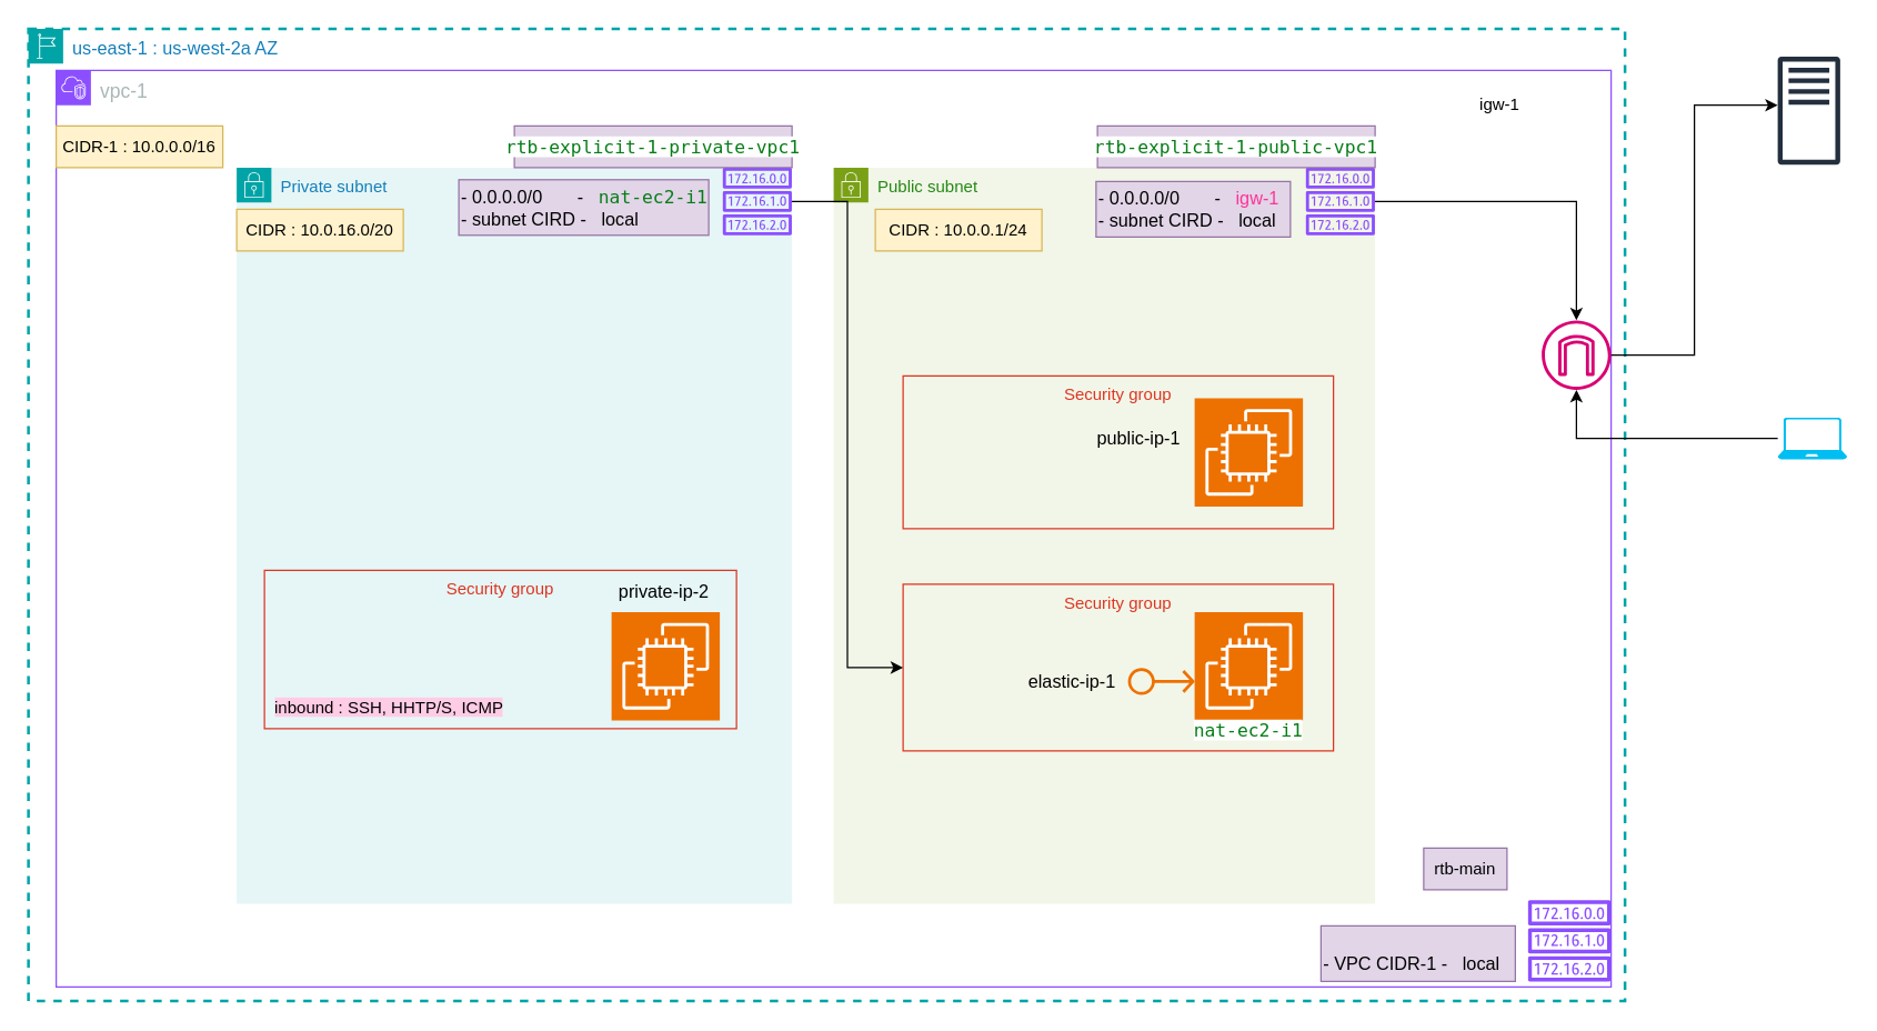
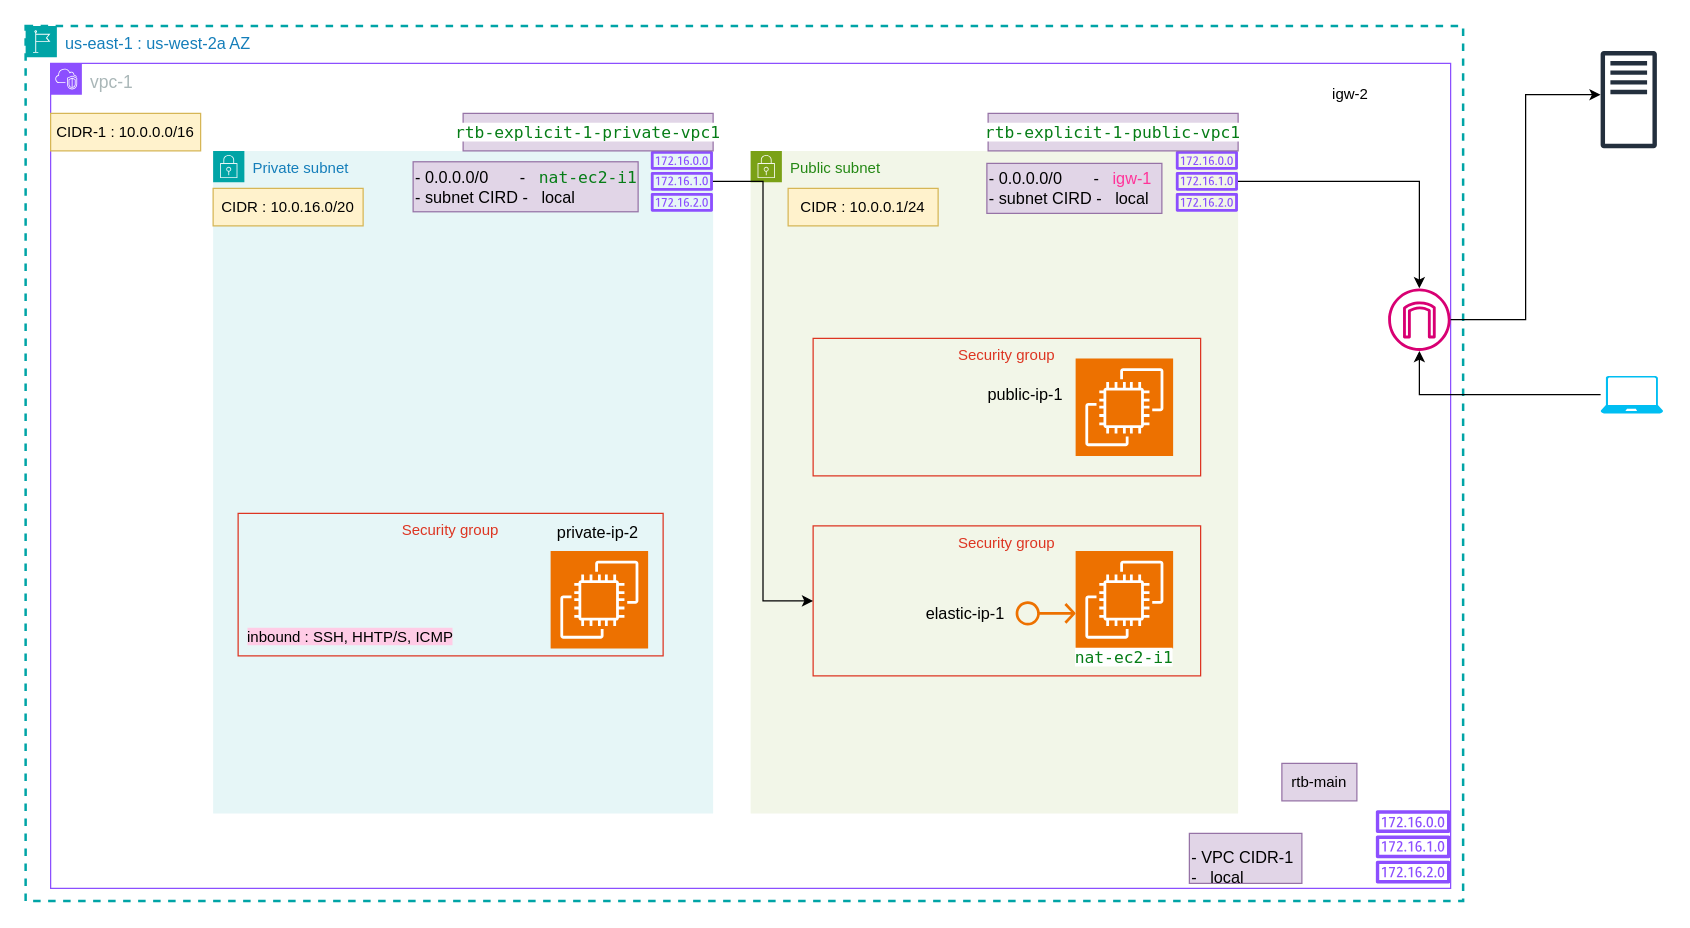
- <mxCell id="28" value="igw-1" style="text;html=1;align=center;verticalAlign=middle;whiteSpace=wrap;rounded=0;" vertex="1" parent="3"><mxGeometry x="1030" y="40" width="60" height="30" as="geometry" /></mxCell>
+ <mxCell id="28" value="igw-2" style="text;html=1;align=center;verticalAlign=middle;whiteSpace=wrap;rounded=0;" vertex="1" parent="3"><mxGeometry x="1030" y="40" width="60" height="30" as="geometry" /></mxCell>
- <mxCell id="33" value="&lt;br&gt;&lt;div style=&quot;font-size: 13px;&quot;&gt;&lt;font style=&quot;font-size: 13px;&quot;&gt;- VPC CIDR-1 -&amp;nbsp; &amp;nbsp;local&lt;/font&gt;&lt;/div&gt;" style="text;html=1;align=left;verticalAlign=middle;whiteSpace=wrap;rounded=0;fillColor=#e1d5e7;strokeColor=#9673a6;" vertex="1" parent="3"><mxGeometry x="931" y="646" width="140" height="40" as="geometry" /></mxCell>
+ <mxCell id="33" value="&lt;br&gt;&lt;div style=&quot;font-size: 13px;&quot;&gt;&lt;font style=&quot;font-size: 13px;&quot;&gt;- VPC CIDR-1 -&amp;nbsp; &amp;nbsp;local&lt;/font&gt;&lt;/div&gt;" style="text;html=1;align=left;verticalAlign=middle;whiteSpace=wrap;rounded=0;fillColor=#e1d5e7;strokeColor=#9673a6;" vertex="1" parent="3"><mxGeometry x="931" y="646" width="90" height="40" as="geometry" /></mxCell>
